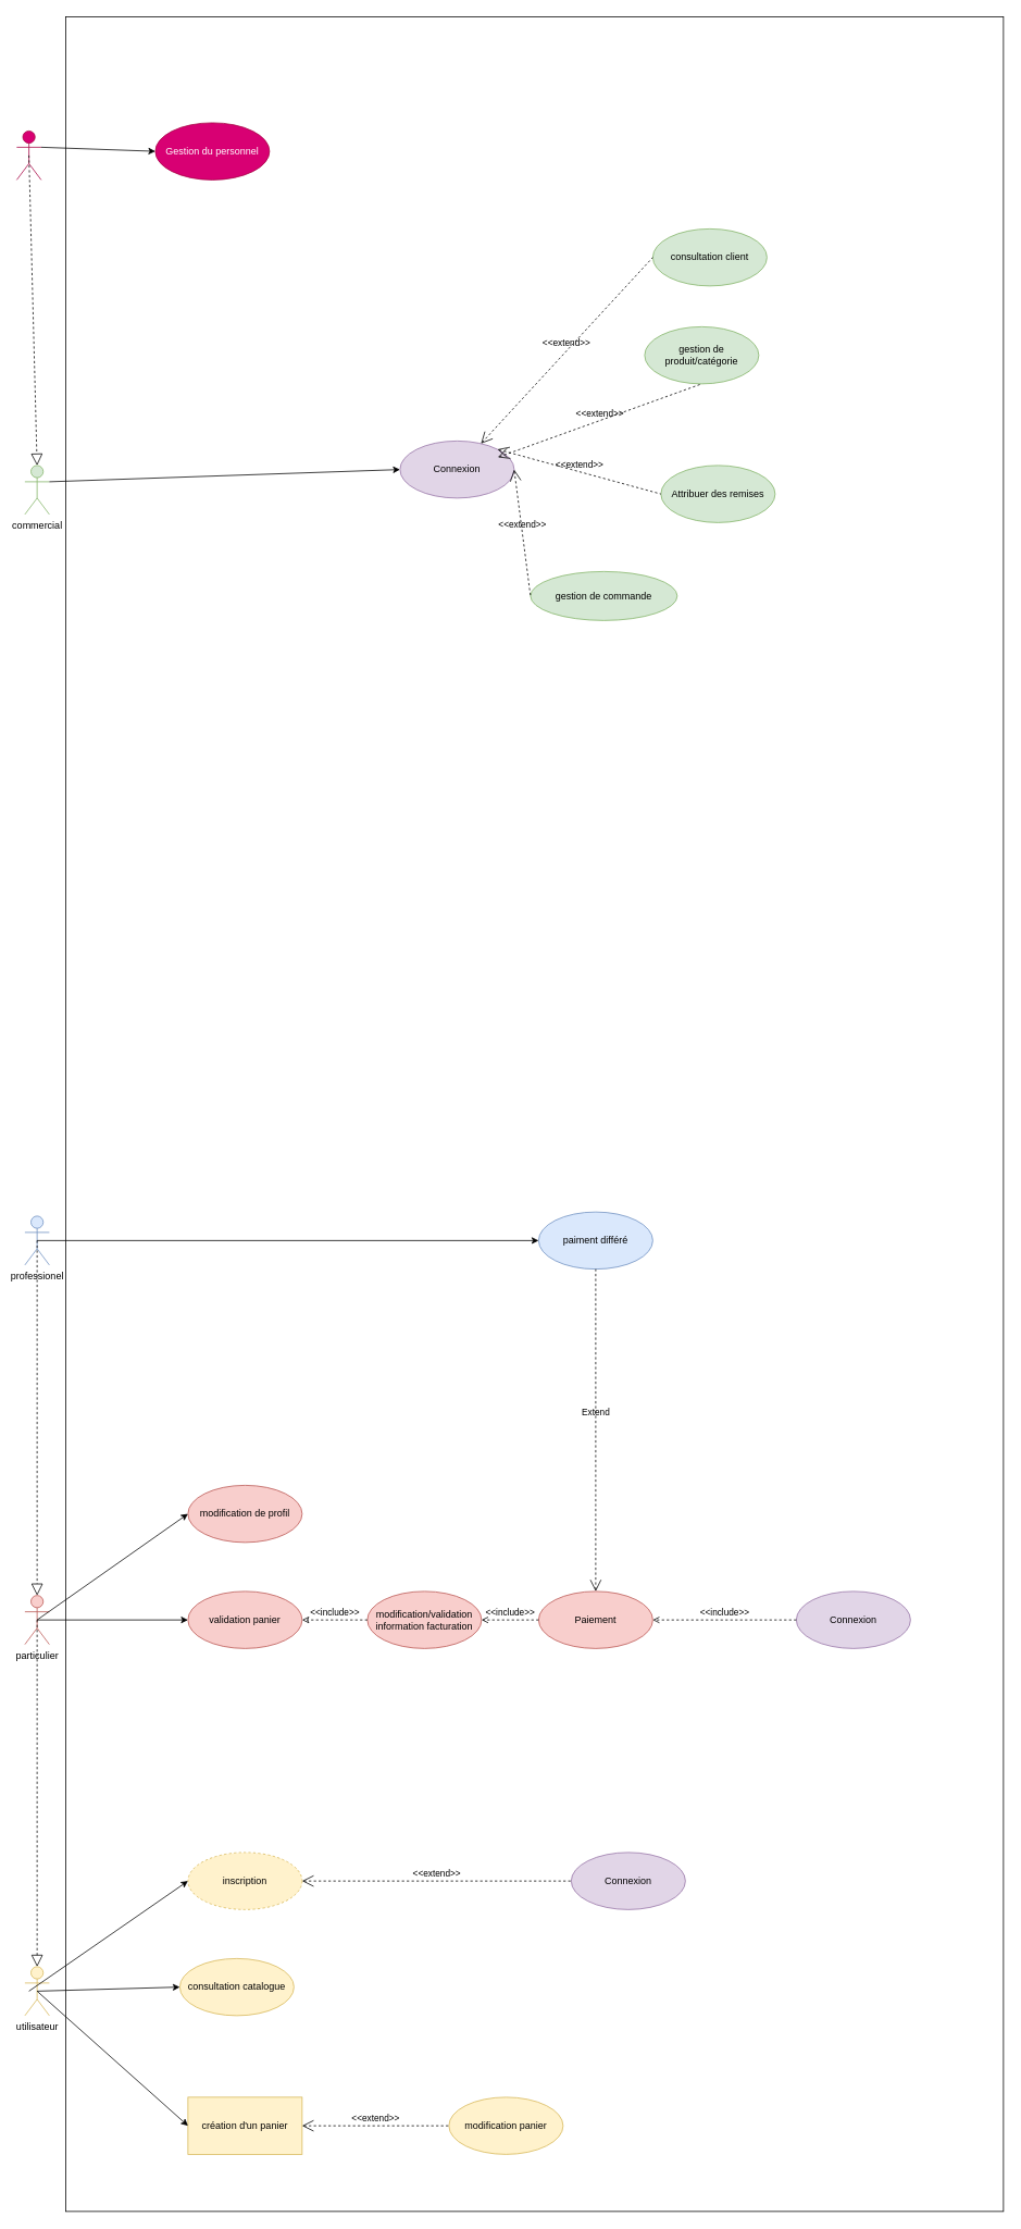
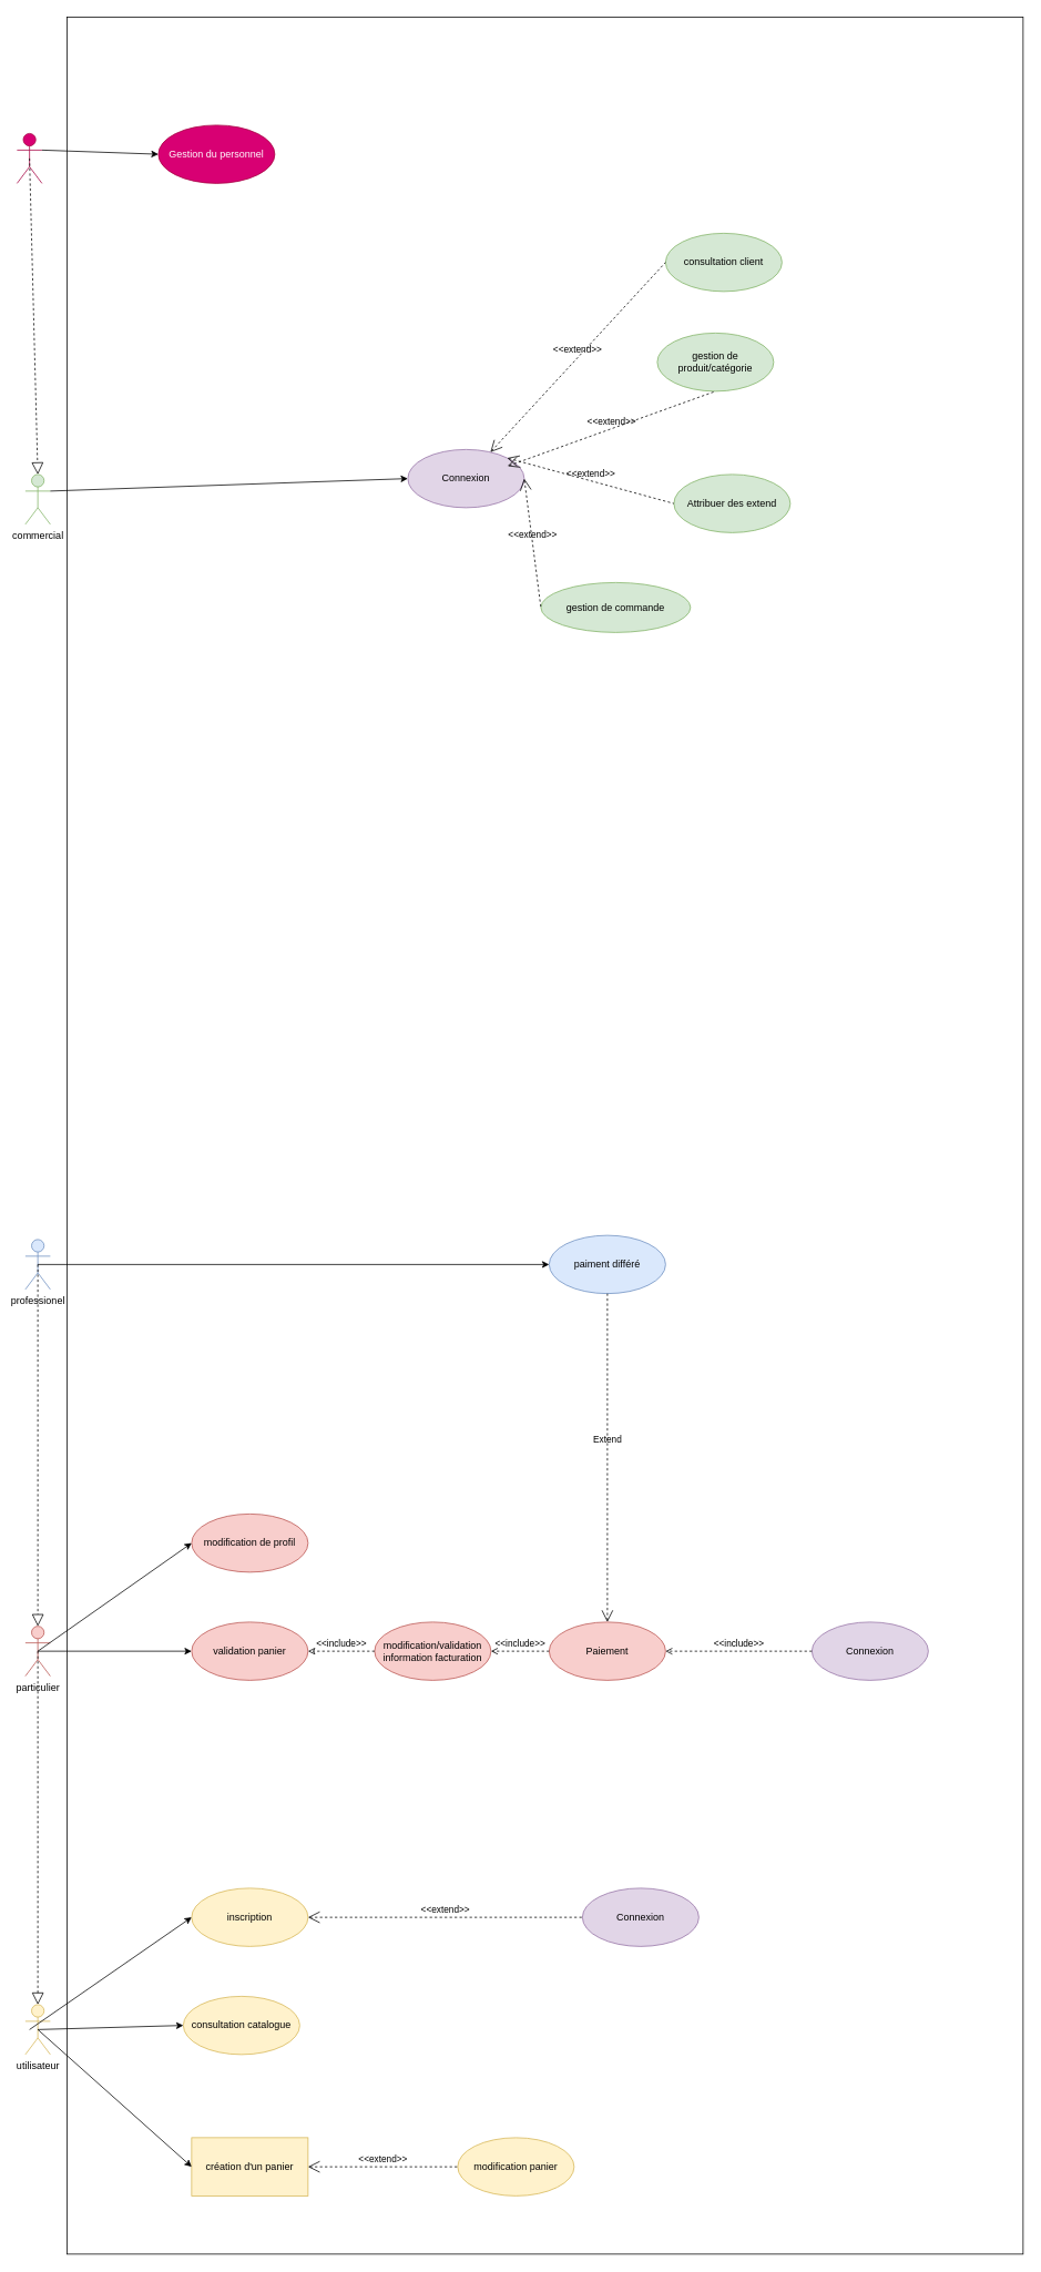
- <mxCell id="30" value="Attribuer des remises" style="ellipse;whiteSpace=wrap;html=1;fillColor=#d5e8d4;strokeColor=#82b366;" parent="1" vertex="1"><mxGeometry x="810" y="570" width="140" height="70" as="geometry" /></mxCell>
+ <mxCell id="30" value="Attribuer des extend" style="ellipse;whiteSpace=wrap;html=1;fillColor=#d5e8d4;strokeColor=#82b366;" parent="1" vertex="1"><mxGeometry x="810" y="570" width="140" height="70" as="geometry" /></mxCell>
- <mxCell id="8" value="inscription" style="ellipse;whiteSpace=wrap;html=1;fillColor=#fff2cc;strokeColor=#d6b656;dashed=1;" parent="1" vertex="1"><mxGeometry x="230" y="2270" width="140" height="70" as="geometry" /></mxCell>
+ <mxCell id="8" value="inscription" style="ellipse;whiteSpace=wrap;html=1;fillColor=#fff2cc;strokeColor=#d6b656;" parent="1" vertex="1"><mxGeometry x="230" y="2270" width="140" height="70" as="geometry" /></mxCell>
